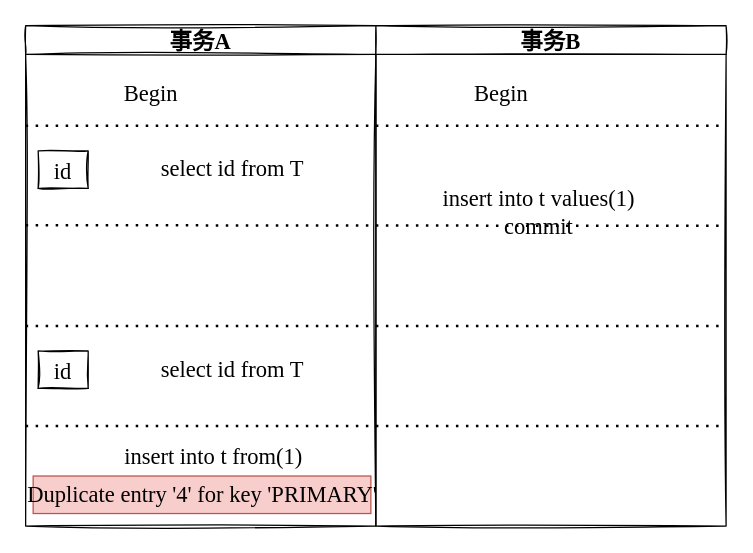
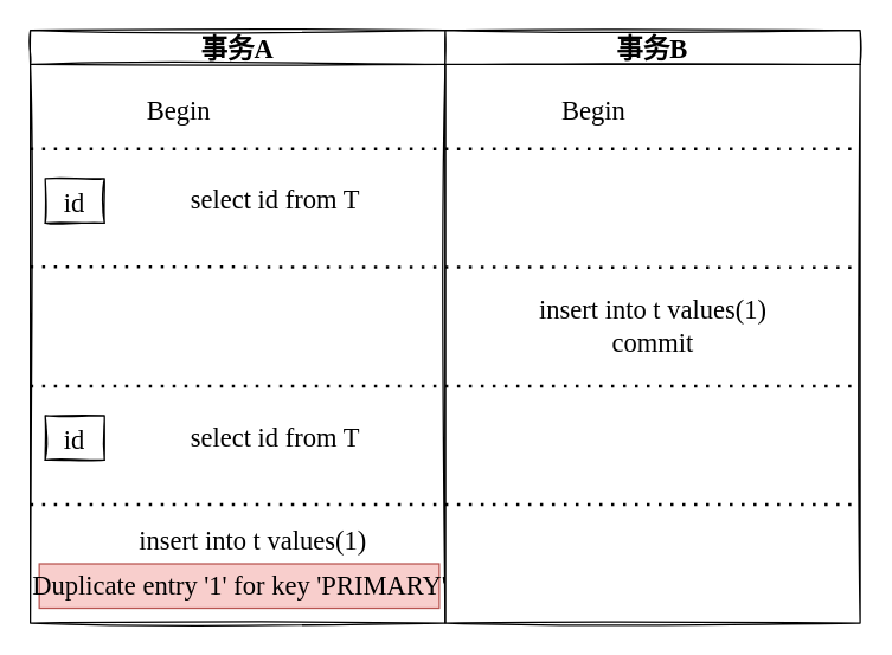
- <mxCell id="13" value="insert into t values(1)&lt;br&gt;commit" style="text;html=1;align=center;verticalAlign=middle;resizable=0;points=[];autosize=1;strokeColor=none;fillColor=none;fontFamily=Long Cang;fontSize=18;fontSource=https%3A%2F%2Ffonts.googleapis.com%2Fcss%3Ffamily%3DLong%2BCang;" vertex="1" parent="11"><mxGeometry x="50" y="125" width="160" height="50" as="geometry" /></mxCell>
+ <mxCell id="13" value="insert into t values(1)&lt;br&gt;commit" style="text;html=1;align=center;verticalAlign=middle;resizable=0;points=[];autosize=1;strokeColor=none;fillColor=none;fontFamily=Long Cang;fontSize=18;fontSource=https%3A%2F%2Ffonts.googleapis.com%2Fcss%3Ffamily%3DLong%2BCang;" vertex="1" parent="11"><mxGeometry x="60" y="175" width="160" height="50" as="geometry" /></mxCell>
- <mxCell id="7" value="insert into t from(1)" style="text;html=1;align=center;verticalAlign=middle;resizable=0;points=[];autosize=1;strokeColor=none;fillColor=none;fontFamily=Long Cang;fontSize=18;fontSource=https%3A%2F%2Ffonts.googleapis.com%2Fcss%3Ffamily%3DLong%2BCang;" vertex="1" parent="2"><mxGeometry x="70" y="330" width="160" height="30" as="geometry" /></mxCell>
+ <mxCell id="7" value="insert into t values(1)" style="text;html=1;align=center;verticalAlign=middle;resizable=0;points=[];autosize=1;strokeColor=none;fillColor=none;fontFamily=Long Cang;fontSize=18;fontSource=https%3A%2F%2Ffonts.googleapis.com%2Fcss%3Ffamily%3DLong%2BCang;" vertex="1" parent="2"><mxGeometry x="70" y="330" width="160" height="30" as="geometry" /></mxCell>
- <mxCell id="10" value="Duplicate entry '4' for key 'PRIMARY'" style="text;html=1;align=center;verticalAlign=middle;resizable=0;points=[];autosize=1;strokeColor=#b85450;fillColor=#f8cecc;fontFamily=Long Cang;fontSize=18;fontSource=https%3A%2F%2Ffonts.googleapis.com%2Fcss%3Ffamily%3DLong%2BCang;" vertex="1" parent="2"><mxGeometry x="6" y="360" width="270" height="30" as="geometry" /></mxCell>
+ <mxCell id="10" value="Duplicate entry '1' for key 'PRIMARY'" style="text;html=1;align=center;verticalAlign=middle;resizable=0;points=[];autosize=1;strokeColor=#b85450;fillColor=#f8cecc;fontFamily=Long Cang;fontSize=18;fontSource=https%3A%2F%2Ffonts.googleapis.com%2Fcss%3Ffamily%3DLong%2BCang;" vertex="1" parent="2"><mxGeometry x="6" y="360" width="270" height="30" as="geometry" /></mxCell>
